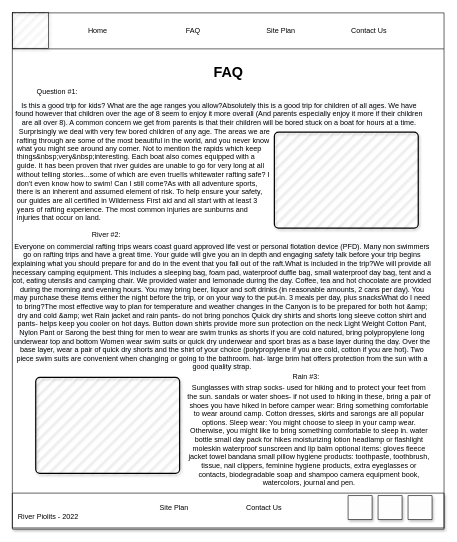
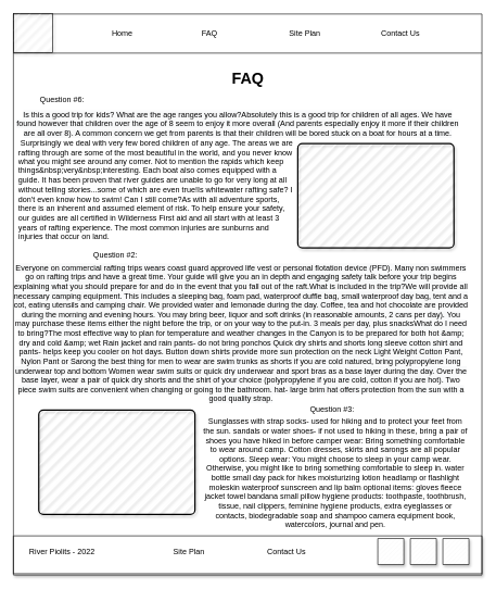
- <mxCell id="4" value="Home" style="text;html=1;resizable=0;autosize=1;align=center;verticalAlign=middle;points=[];fillColor=none;strokeColor=none;rounded=0;shadow=0;" vertex="1" parent="3"><mxGeometry x="112" y="15" width="60" height="30" as="geometry" /></mxCell>
+ <mxCell id="4" value="Home" style="text;html=1;resizable=0;autosize=1;align=center;verticalAlign=middle;points=[];fillColor=none;strokeColor=none;rounded=0;shadow=0;" vertex="1" parent="3"><mxGeometry x="137" y="15" width="60" height="30" as="geometry" /></mxCell>
- <mxCell id="22" value="Question #1:" style="text;html=1;strokeColor=none;fillColor=none;align=center;verticalAlign=middle;whiteSpace=wrap;overflow=hidden;shadow=1;sketch=0;fillStyle=solid;fontSize=12;" vertex="1" parent="3"><mxGeometry x="35" y="121" width="80" height="20" as="geometry" /></mxCell>
+ <mxCell id="22" value="Question #6:" style="text;html=1;strokeColor=none;fillColor=none;align=center;verticalAlign=middle;whiteSpace=wrap;overflow=hidden;shadow=1;sketch=0;fillStyle=solid;fontSize=12;" vertex="1" parent="3"><mxGeometry x="35" y="121" width="80" height="20" as="geometry" /></mxCell>
- <mxCell id="23" value="River #2:" style="text;html=1;strokeColor=none;fillColor=none;align=center;verticalAlign=middle;whiteSpace=wrap;overflow=hidden;shadow=1;sketch=0;fillStyle=solid;fontSize=12;" vertex="1" parent="3"><mxGeometry x="117" y="360" width="80" height="20" as="geometry" /></mxCell>
+ <mxCell id="23" value="Question #2:" style="text;html=1;strokeColor=none;fillColor=none;align=center;verticalAlign=middle;whiteSpace=wrap;overflow=hidden;shadow=1;sketch=0;fillStyle=solid;fontSize=12;" vertex="1" parent="3"><mxGeometry x="117" y="360" width="80" height="20" as="geometry" /></mxCell>
- <mxCell id="24" value="Rain #3:" style="text;html=1;strokeColor=none;fillColor=none;align=center;verticalAlign=middle;whiteSpace=wrap;overflow=hidden;shadow=1;sketch=0;fillStyle=solid;fontSize=12;" vertex="1" parent="3"><mxGeometry x="450" y="597" width="80" height="20" as="geometry" /></mxCell>
+ <mxCell id="24" value="Question #3:" style="text;html=1;strokeColor=none;fillColor=none;align=center;verticalAlign=middle;whiteSpace=wrap;overflow=hidden;shadow=1;sketch=0;fillStyle=solid;fontSize=12;" vertex="1" parent="3"><mxGeometry x="450" y="597" width="80" height="20" as="geometry" /></mxCell>
- <mxCell id="9" value="River Piolits - 2022" style="text;html=1;strokeColor=none;fillColor=none;align=center;verticalAlign=middle;whiteSpace=wrap;rounded=0;shadow=1;sketch=0;fillStyle=hatch;" vertex="1" parent="3"><mxGeometry x="5" y="825" width="110" height="30" as="geometry" /></mxCell>
+ <mxCell id="9" value="River Piolits - 2022" style="text;html=1;strokeColor=none;fillColor=none;align=center;verticalAlign=middle;whiteSpace=wrap;rounded=0;shadow=1;sketch=0;fillStyle=hatch;" vertex="1" parent="3"><mxGeometry x="20" y="810" width="110" height="30" as="geometry" /></mxCell>
